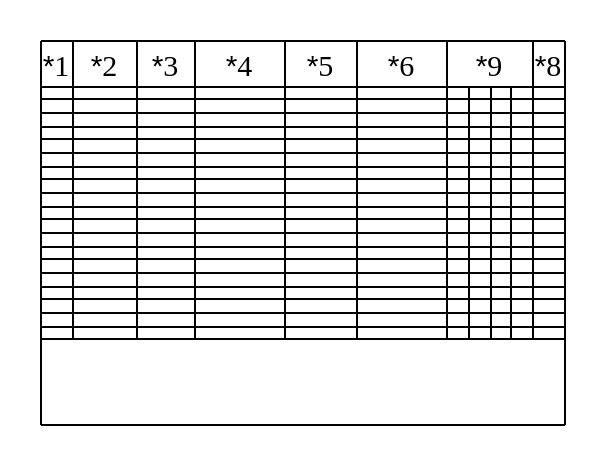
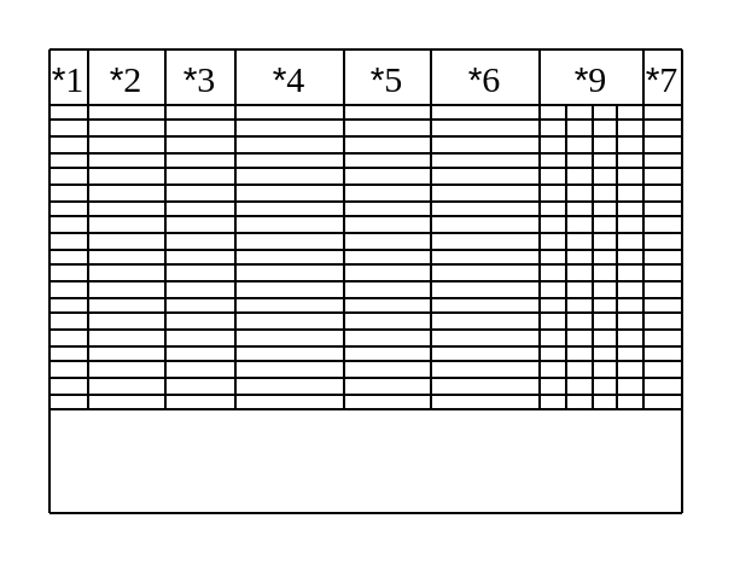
- <mxCell id="41" value="*&lt;font face=&quot;Verdana&quot; style=&quot;font-size: 15px;&quot;&gt;8&lt;/font&gt;" style="text;html=1;strokeColor=none;fillColor=none;align=center;verticalAlign=middle;whiteSpace=wrap;rounded=0;fontSize=15;" parent="1" vertex="1"><mxGeometry x="267" y="21" width="14" height="21" as="geometry" /></mxCell>
+ <mxCell id="41" value="*&lt;font face=&quot;Verdana&quot; style=&quot;font-size: 15px;&quot;&gt;7&lt;/font&gt;" style="text;html=1;strokeColor=none;fillColor=none;align=center;verticalAlign=middle;whiteSpace=wrap;rounded=0;fontSize=15;" parent="1" vertex="1"><mxGeometry x="267" y="21" width="14" height="21" as="geometry" /></mxCell>
